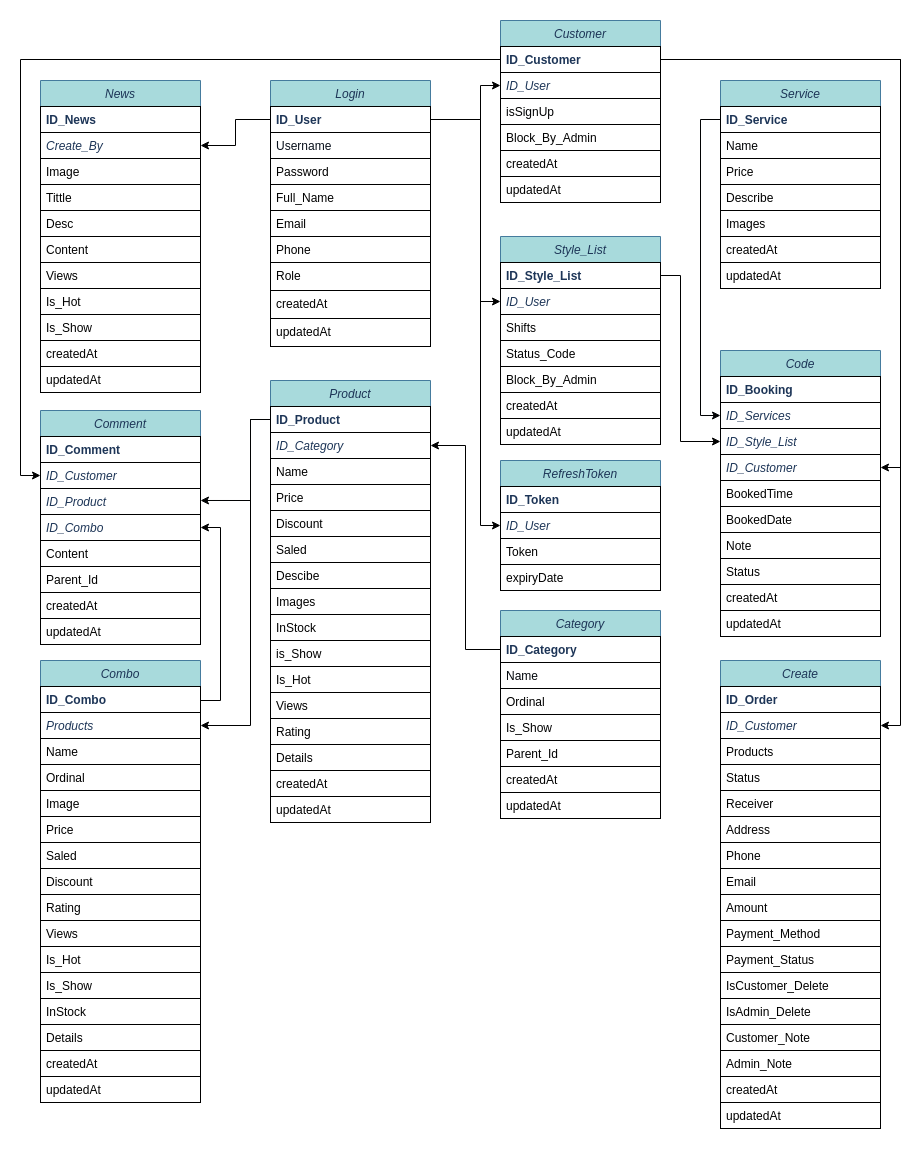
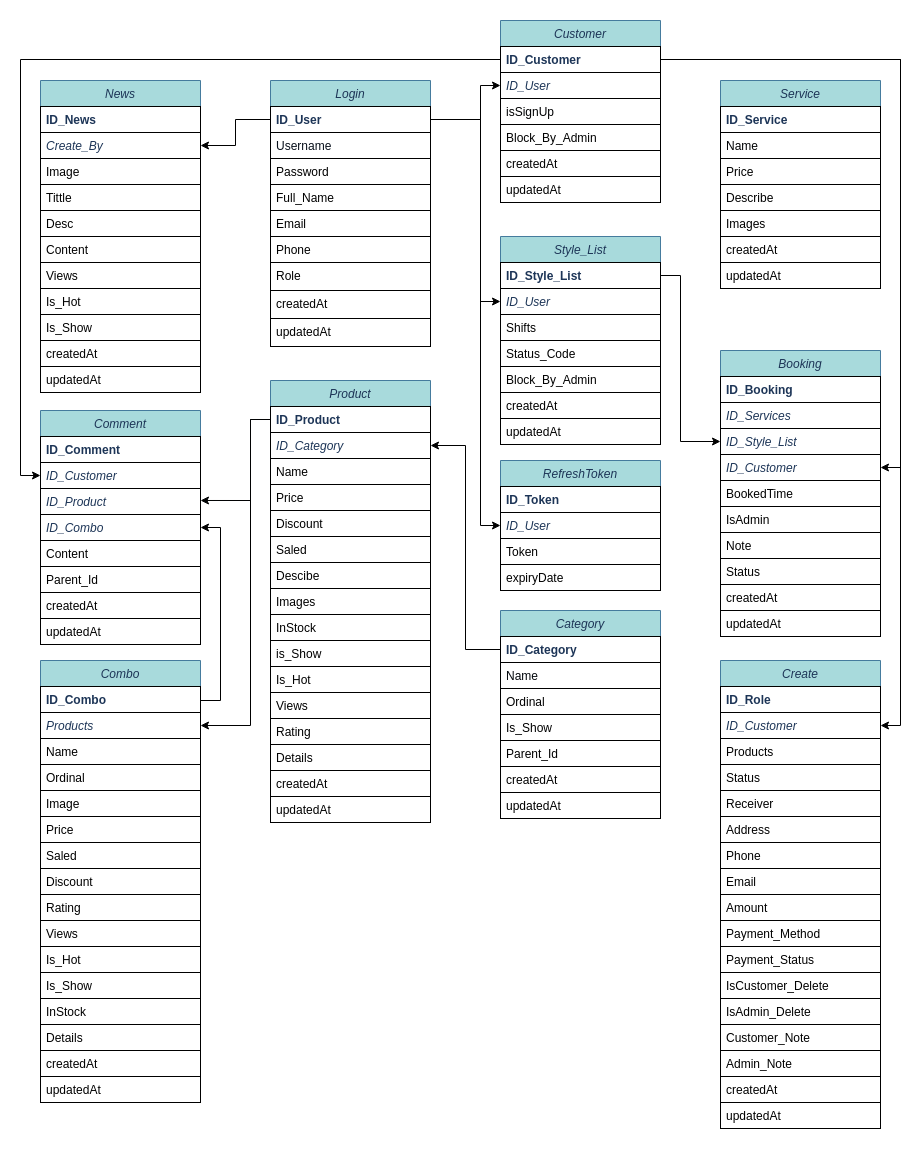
- <mxCell id="93" style="rounded=0;orthogonalLoop=1;jettySize=auto;html=1;entryX=0;entryY=0.5;entryDx=0;entryDy=0;strokeColor=#010203;fontColor=#1D3557;fillColor=#A8DADC;edgeStyle=elbowEdgeStyle;" parent="1" source="86" target="4" edge="1"><mxGeometry relative="1" as="geometry"><Array as="points"><mxPoint x="700" y="360" /><mxPoint x="760" y="340" /></Array></mxGeometry></mxCell>
- <mxCell id="2" value="Code" style="swimlane;fontStyle=2;align=center;verticalAlign=top;childLayout=stackLayout;horizontal=1;startSize=26;horizontalStack=0;resizeParent=1;resizeLast=0;collapsible=1;marginBottom=0;rounded=0;shadow=0;strokeWidth=1;fillColor=#A8DADC;strokeColor=#457B9D;fontColor=#1D3557;" parent="1" vertex="1"><mxGeometry x="720" y="350" width="160" height="286" as="geometry"><mxRectangle x="230" y="140" width="160" height="26" as="alternateBounds" /></mxGeometry></mxCell>
+ <mxCell id="2" value="Booking" style="swimlane;fontStyle=2;align=center;verticalAlign=top;childLayout=stackLayout;horizontal=1;startSize=26;horizontalStack=0;resizeParent=1;resizeLast=0;collapsible=1;marginBottom=0;rounded=0;shadow=0;strokeWidth=1;fillColor=#A8DADC;strokeColor=#457B9D;fontColor=#1D3557;" parent="1" vertex="1"><mxGeometry x="720" y="350" width="160" height="286" as="geometry"><mxRectangle x="230" y="140" width="160" height="26" as="alternateBounds" /></mxGeometry></mxCell>
- <mxCell id="8" value="BookedDate" style="text;align=left;verticalAlign=top;spacingLeft=4;spacingRight=4;overflow=hidden;rotatable=0;points=[[0,0.5],[1,0.5]];portConstraint=eastwest;rounded=0;shadow=0;html=0;strokeColor=default;" parent="2" vertex="1"><mxGeometry y="156" width="160" height="26" as="geometry" /></mxCell>
+ <mxCell id="8" value="IsAdmin" style="text;align=left;verticalAlign=top;spacingLeft=4;spacingRight=4;overflow=hidden;rotatable=0;points=[[0,0.5],[1,0.5]];portConstraint=eastwest;rounded=0;shadow=0;html=0;strokeColor=default;" parent="2" vertex="1"><mxGeometry y="156" width="160" height="26" as="geometry" /></mxCell>
- <mxCell id="39" value="ID_Order" style="text;align=left;verticalAlign=top;spacingLeft=4;spacingRight=4;overflow=hidden;rotatable=0;points=[[0,0.5],[1,0.5]];portConstraint=eastwest;fontColor=#1D3557;strokeColor=default;fontStyle=1;rounded=0;" parent="38" vertex="1"><mxGeometry y="26" width="160" height="26" as="geometry" /></mxCell>
+ <mxCell id="39" value="ID_Role" style="text;align=left;verticalAlign=top;spacingLeft=4;spacingRight=4;overflow=hidden;rotatable=0;points=[[0,0.5],[1,0.5]];portConstraint=eastwest;fontColor=#1D3557;strokeColor=default;fontStyle=1;rounded=0;" parent="38" vertex="1"><mxGeometry y="26" width="160" height="26" as="geometry" /></mxCell>
